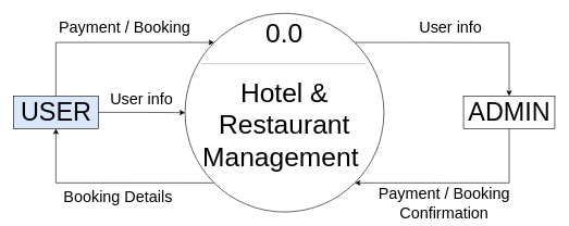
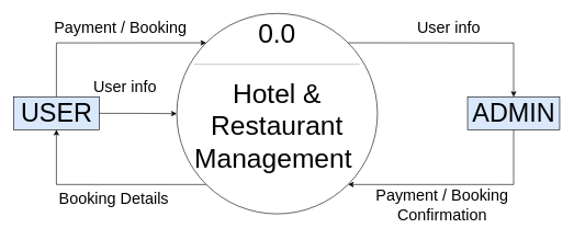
- <mxCell id="9" value="&lt;font style=&quot;font-size: 41px;&quot;&gt;0.0&lt;/font&gt;&lt;hr style=&quot;font-size: 41px;&quot;&gt;&lt;font style=&quot;font-size: 41px;&quot;&gt;Hotel &amp;amp;&lt;br&gt;Restaurant&lt;br&gt;Management&amp;nbsp;&lt;/font&gt;" style="shape=ellipse;html=1;dashed=0;whitespace=wrap;aspect=fixed;perimeter=ellipsePerimeter;fontSize=39;verticalAlign=top;whiteSpace=wrap;strokeWidth=1;" vertex="1" parent="1"><mxGeometry x="283" y="20" width="305" height="305" as="geometry" /></mxCell>
+ <mxCell id="9" value="&lt;font style=&quot;font-size: 41px;&quot;&gt;0.0&lt;/font&gt;&lt;hr style=&quot;font-size: 41px;&quot;&gt;&lt;font style=&quot;font-size: 41px;&quot;&gt;Hotel &amp;amp;&lt;br&gt;Restaurant&lt;br&gt;Management&amp;nbsp;&lt;/font&gt;" style="shape=ellipse;html=1;dashed=0;whitespace=wrap;aspect=fixed;perimeter=ellipsePerimeter;fontSize=39;verticalAlign=top;whiteSpace=wrap;strokeWidth=1;" vertex="1" parent="1"><mxGeometry x="268" y="20" width="305" height="305" as="geometry" /></mxCell>
- <mxCell id="6" value="&lt;font style=&quot;font-size: 39px;&quot;&gt;ADMIN&lt;/font&gt;" style="html=1;dashed=0;whitespace=wrap;fontSize=39;" vertex="1" parent="1"><mxGeometry x="710" y="147" width="140" height="50" as="geometry" /></mxCell>
+ <mxCell id="6" value="&lt;font style=&quot;font-size: 39px;&quot;&gt;ADMIN&lt;/font&gt;" style="html=1;dashed=0;whitespace=wrap;fontSize=39;fillColor=#dae8fc;" vertex="1" parent="1"><mxGeometry x="710" y="147" width="140" height="50" as="geometry" /></mxCell>
